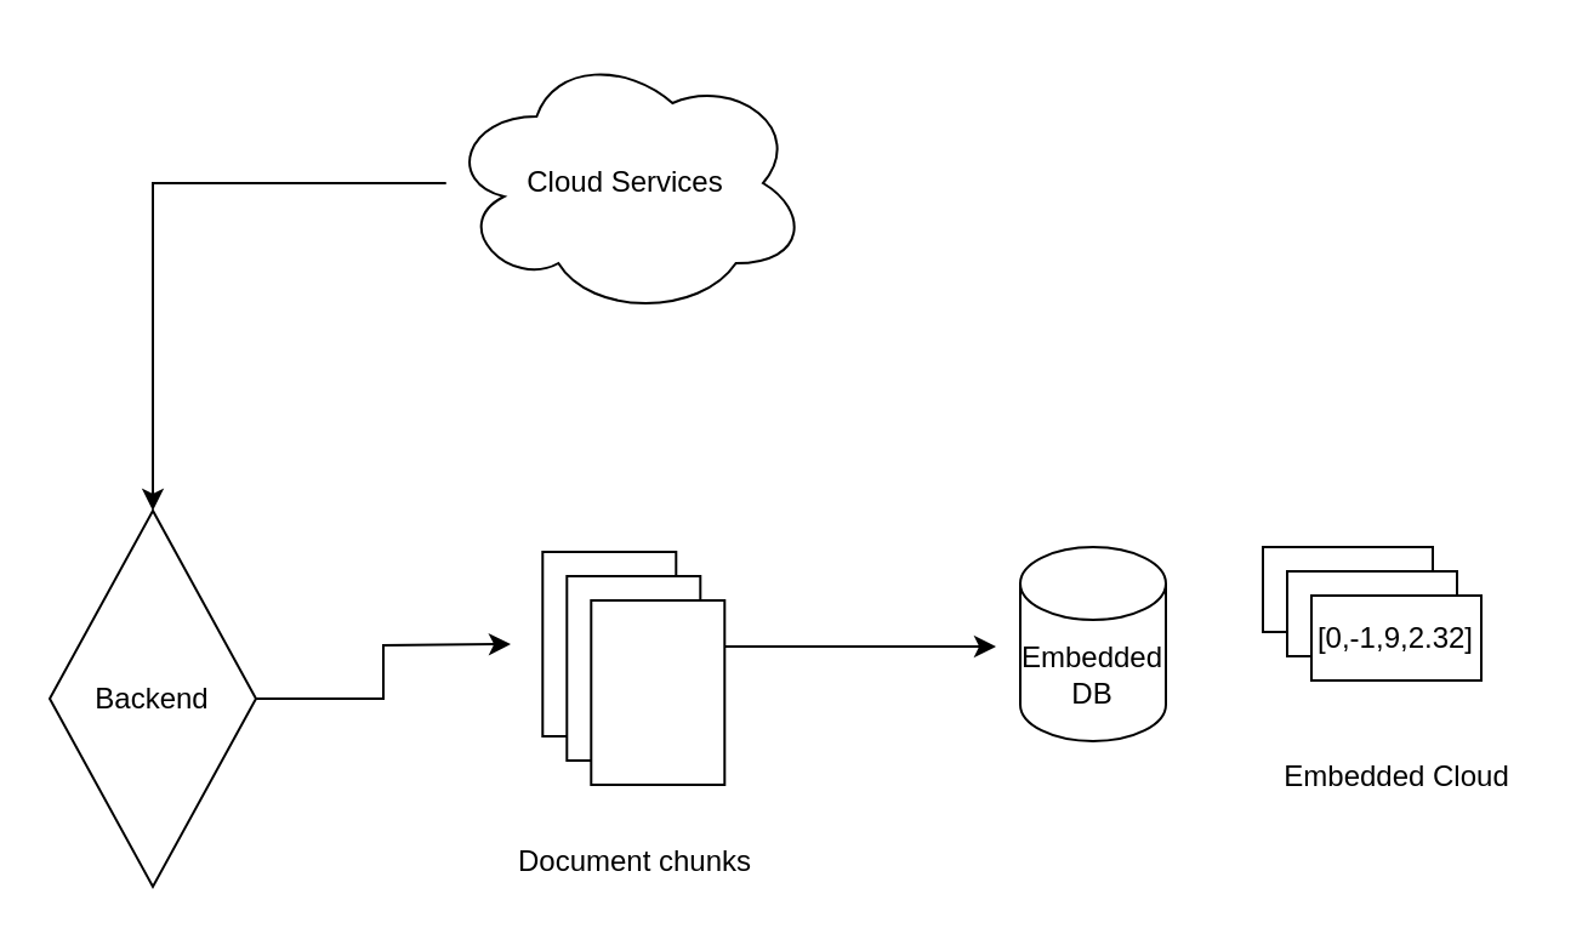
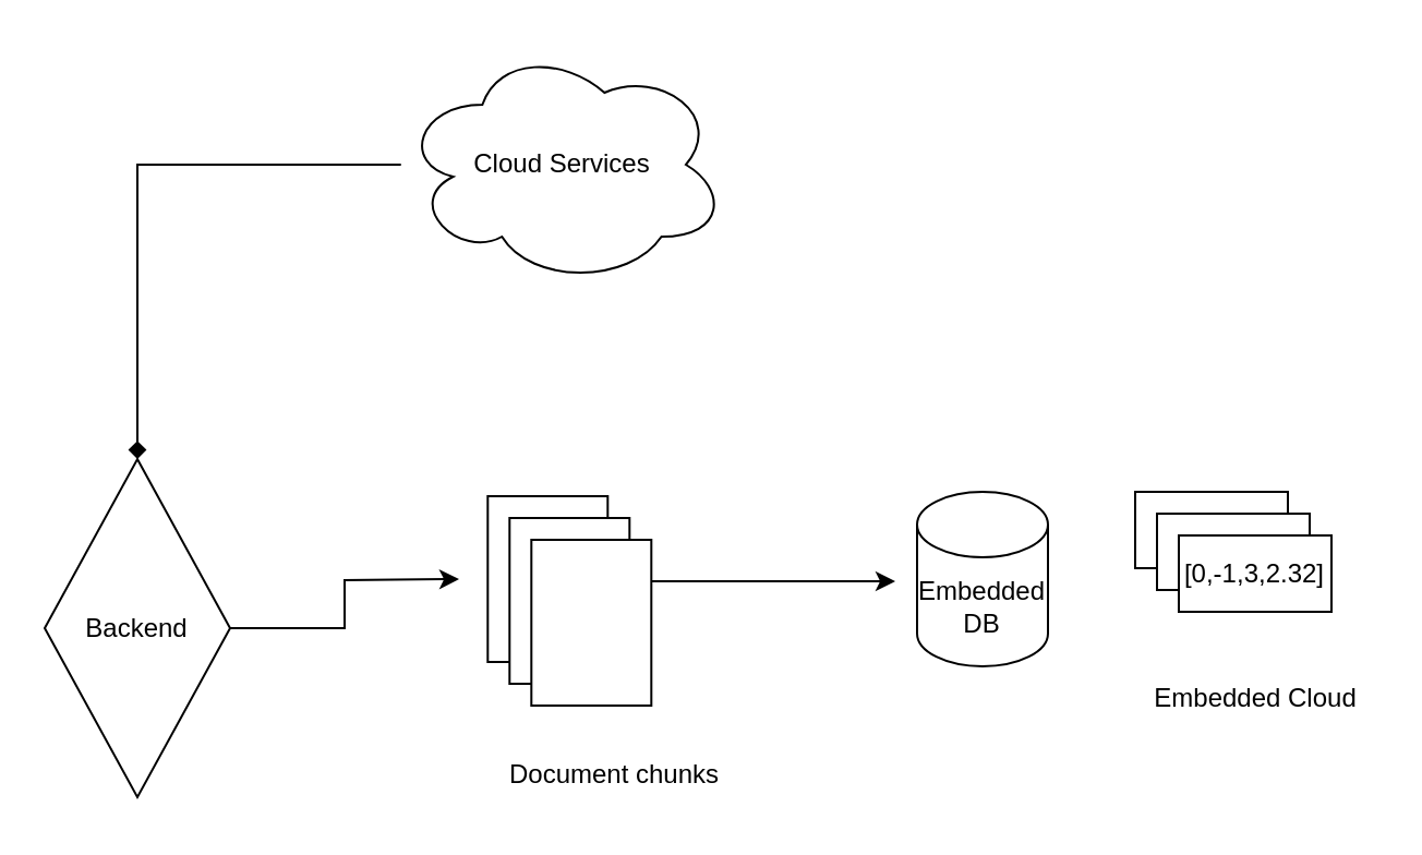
- <mxCell id="3" style="edgeStyle=orthogonalEdgeStyle;rounded=0;orthogonalLoop=1;jettySize=auto;html=1;labelBackgroundColor=none;fontColor=default;" edge="1" parent="1" source="4" target="6"><mxGeometry relative="1" as="geometry" /></mxCell>
+ <mxCell id="3" style="edgeStyle=orthogonalEdgeStyle;rounded=0;orthogonalLoop=1;jettySize=auto;html=1;labelBackgroundColor=none;fontColor=default;endArrow=diamond;" edge="1" parent="1" source="4" target="6"><mxGeometry relative="1" as="geometry" /></mxCell>
- <mxCell id="14" value="[0,-1,9,2.32]" style="rounded=0;whiteSpace=wrap;html=1;" vertex="1" parent="1"><mxGeometry x="540" y="245" width="70" height="35" as="geometry" /></mxCell>
+ <mxCell id="14" value="[0,-1,3,2.32]" style="rounded=0;whiteSpace=wrap;html=1;" vertex="1" parent="1"><mxGeometry x="540" y="245" width="70" height="35" as="geometry" /></mxCell>
- <mxCell id="7" value="Document chunks" style="text;html=1;align=center;verticalAlign=middle;resizable=0;points=[];autosize=1;strokeColor=none;fillColor=none;labelBackgroundColor=none;" vertex="1" parent="1"><mxGeometry x="200.65" y="340" width="120" height="30" as="geometry" /></mxCell>
+ <mxCell id="7" value="Document chunks" style="text;html=1;align=center;verticalAlign=middle;resizable=0;points=[];autosize=1;strokeColor=none;fillColor=none;labelBackgroundColor=none;" vertex="1" parent="1"><mxGeometry x="220.65" y="340" width="120" height="30" as="geometry" /></mxCell>
